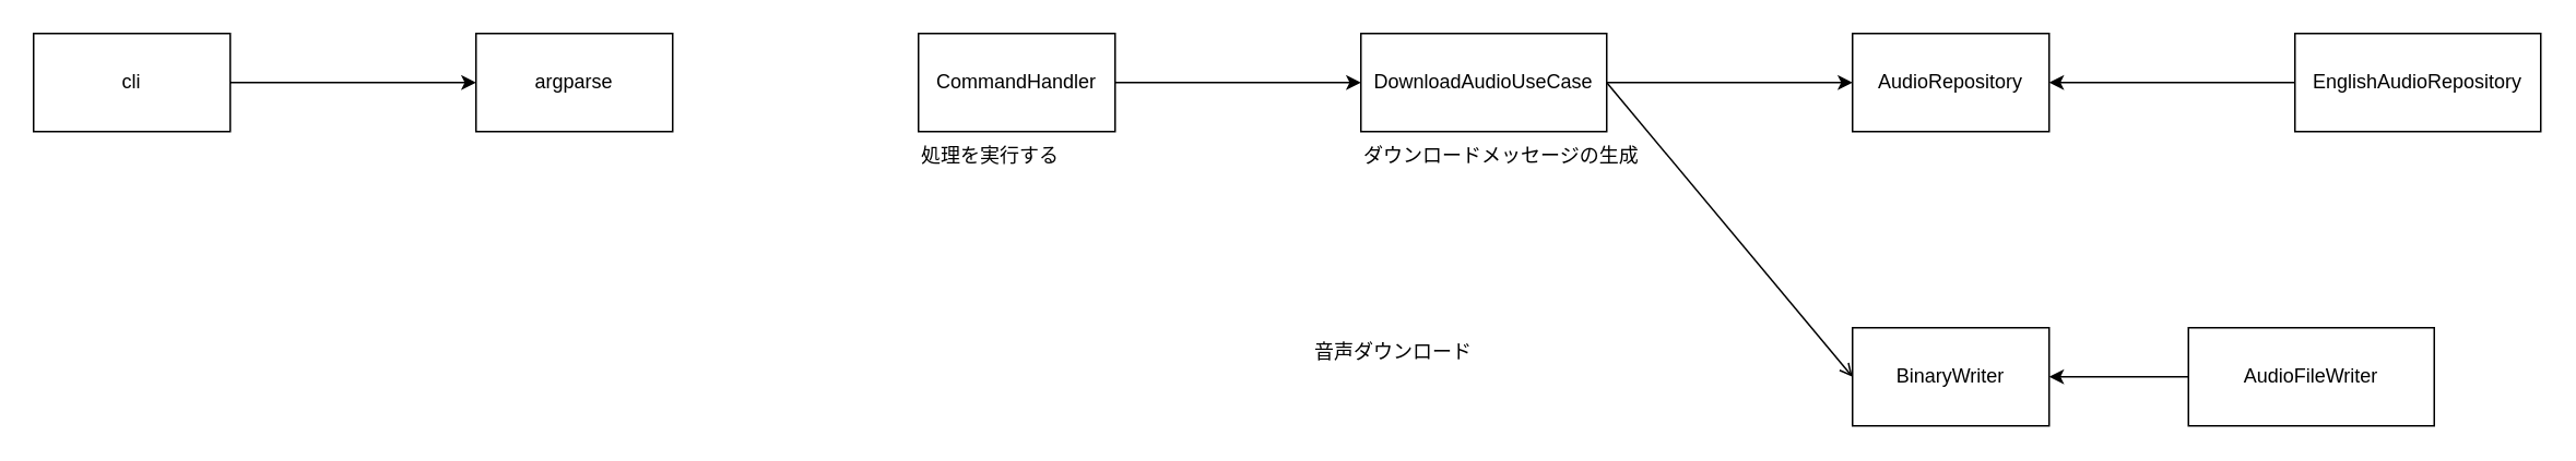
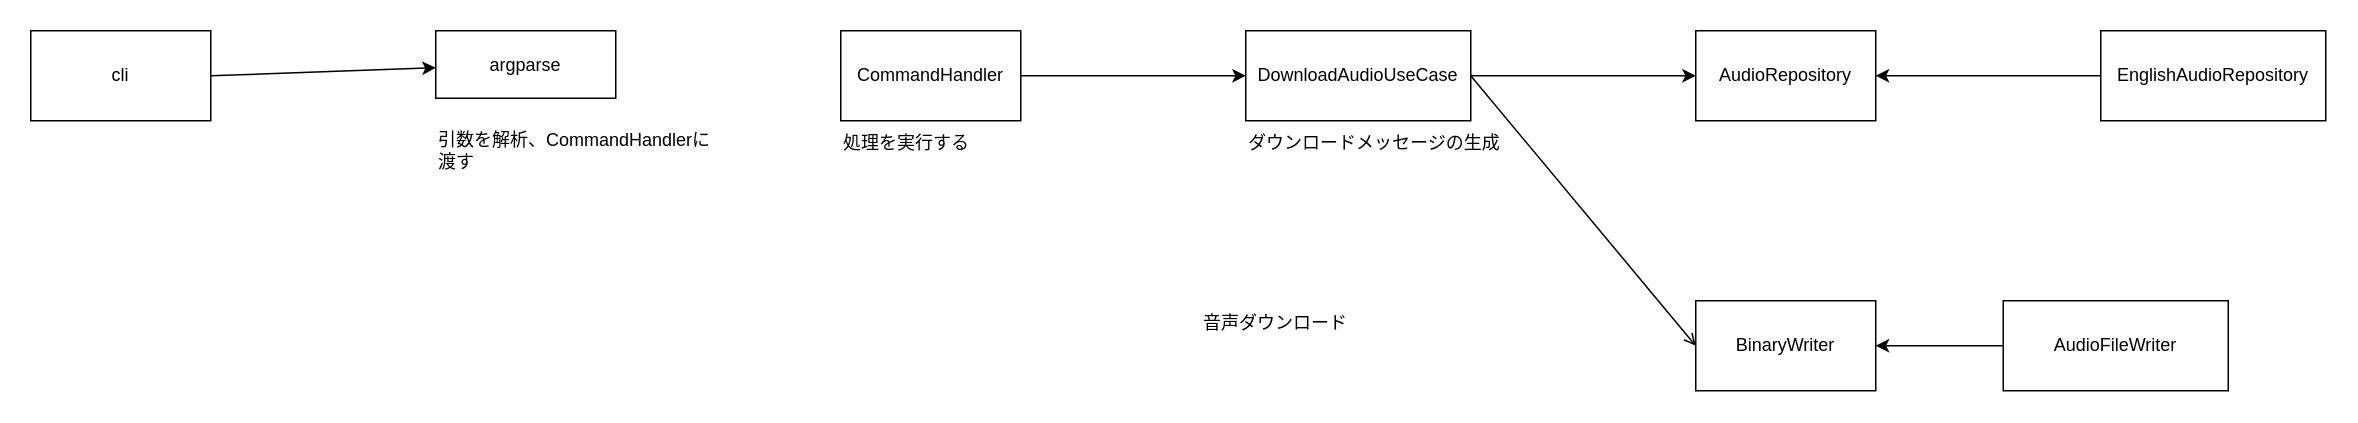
- <mxCell id="18" value="argparse" style="rounded=0;whiteSpace=wrap;html=1;" vertex="1" parent="1"><mxGeometry x="290" y="20" width="120" height="60" as="geometry" /></mxCell>
+ <mxCell id="18" value="argparse" style="rounded=0;whiteSpace=wrap;html=1;" vertex="1" parent="1"><mxGeometry x="290" y="20" width="120" height="45" as="geometry" /></mxCell>
+ <mxCell id="5" value="引数を解析、CommandHandlerに渡す" style="text;html=1;align=left;verticalAlign=middle;whiteSpace=wrap;rounded=0;" parent="1" vertex="1"><mxGeometry x="290" y="80" width="190" height="40" as="geometry" /></mxCell>
